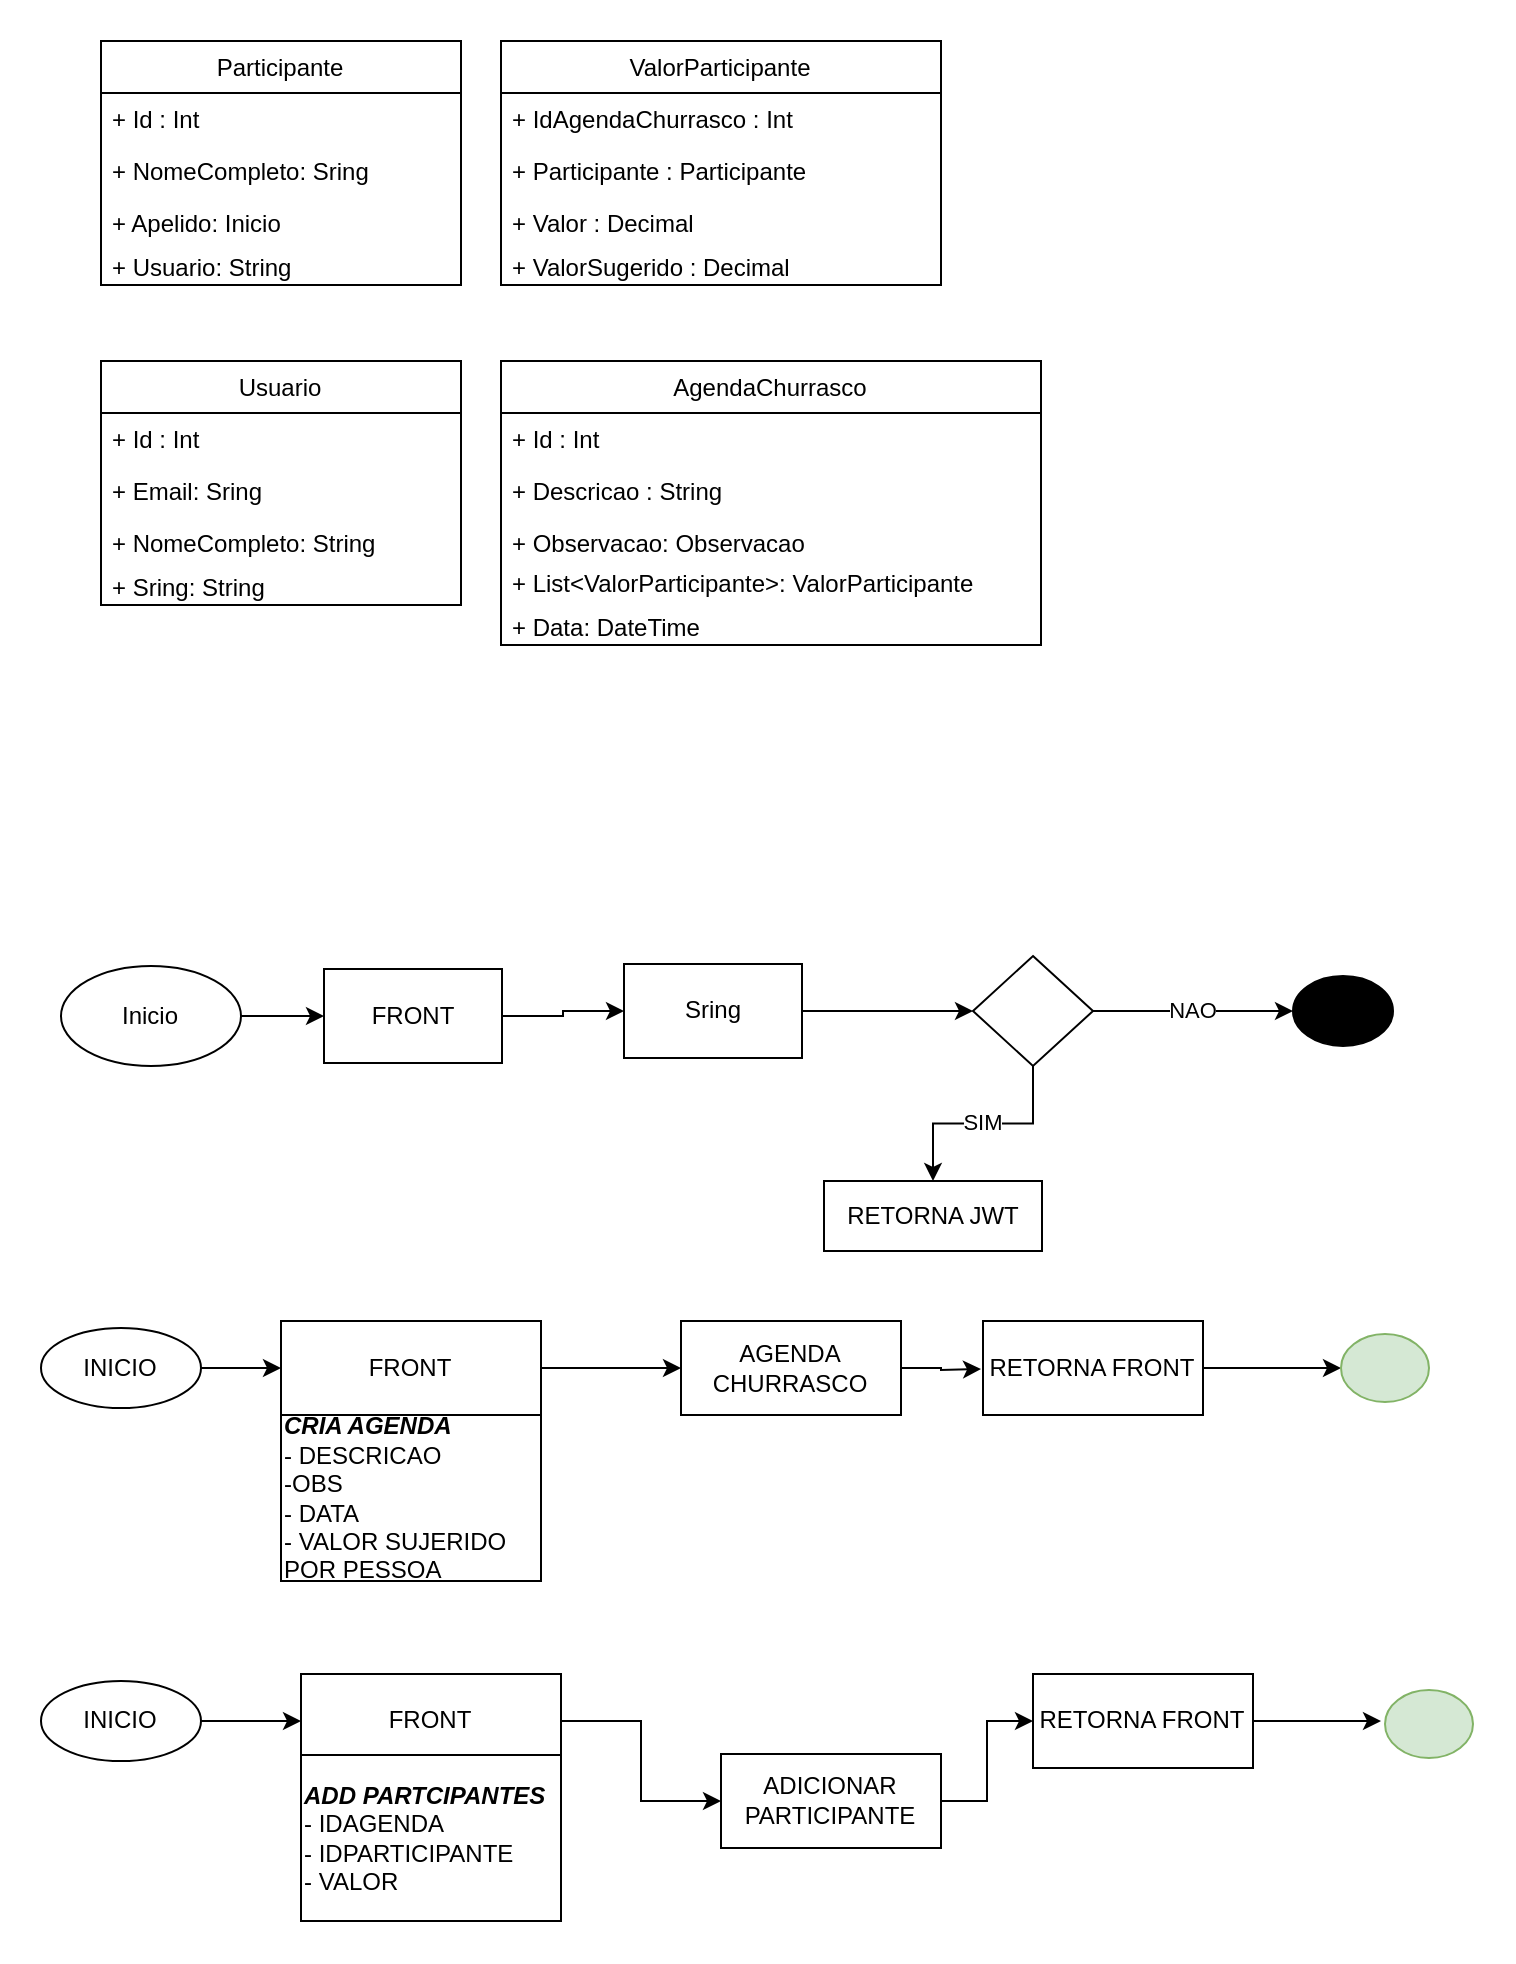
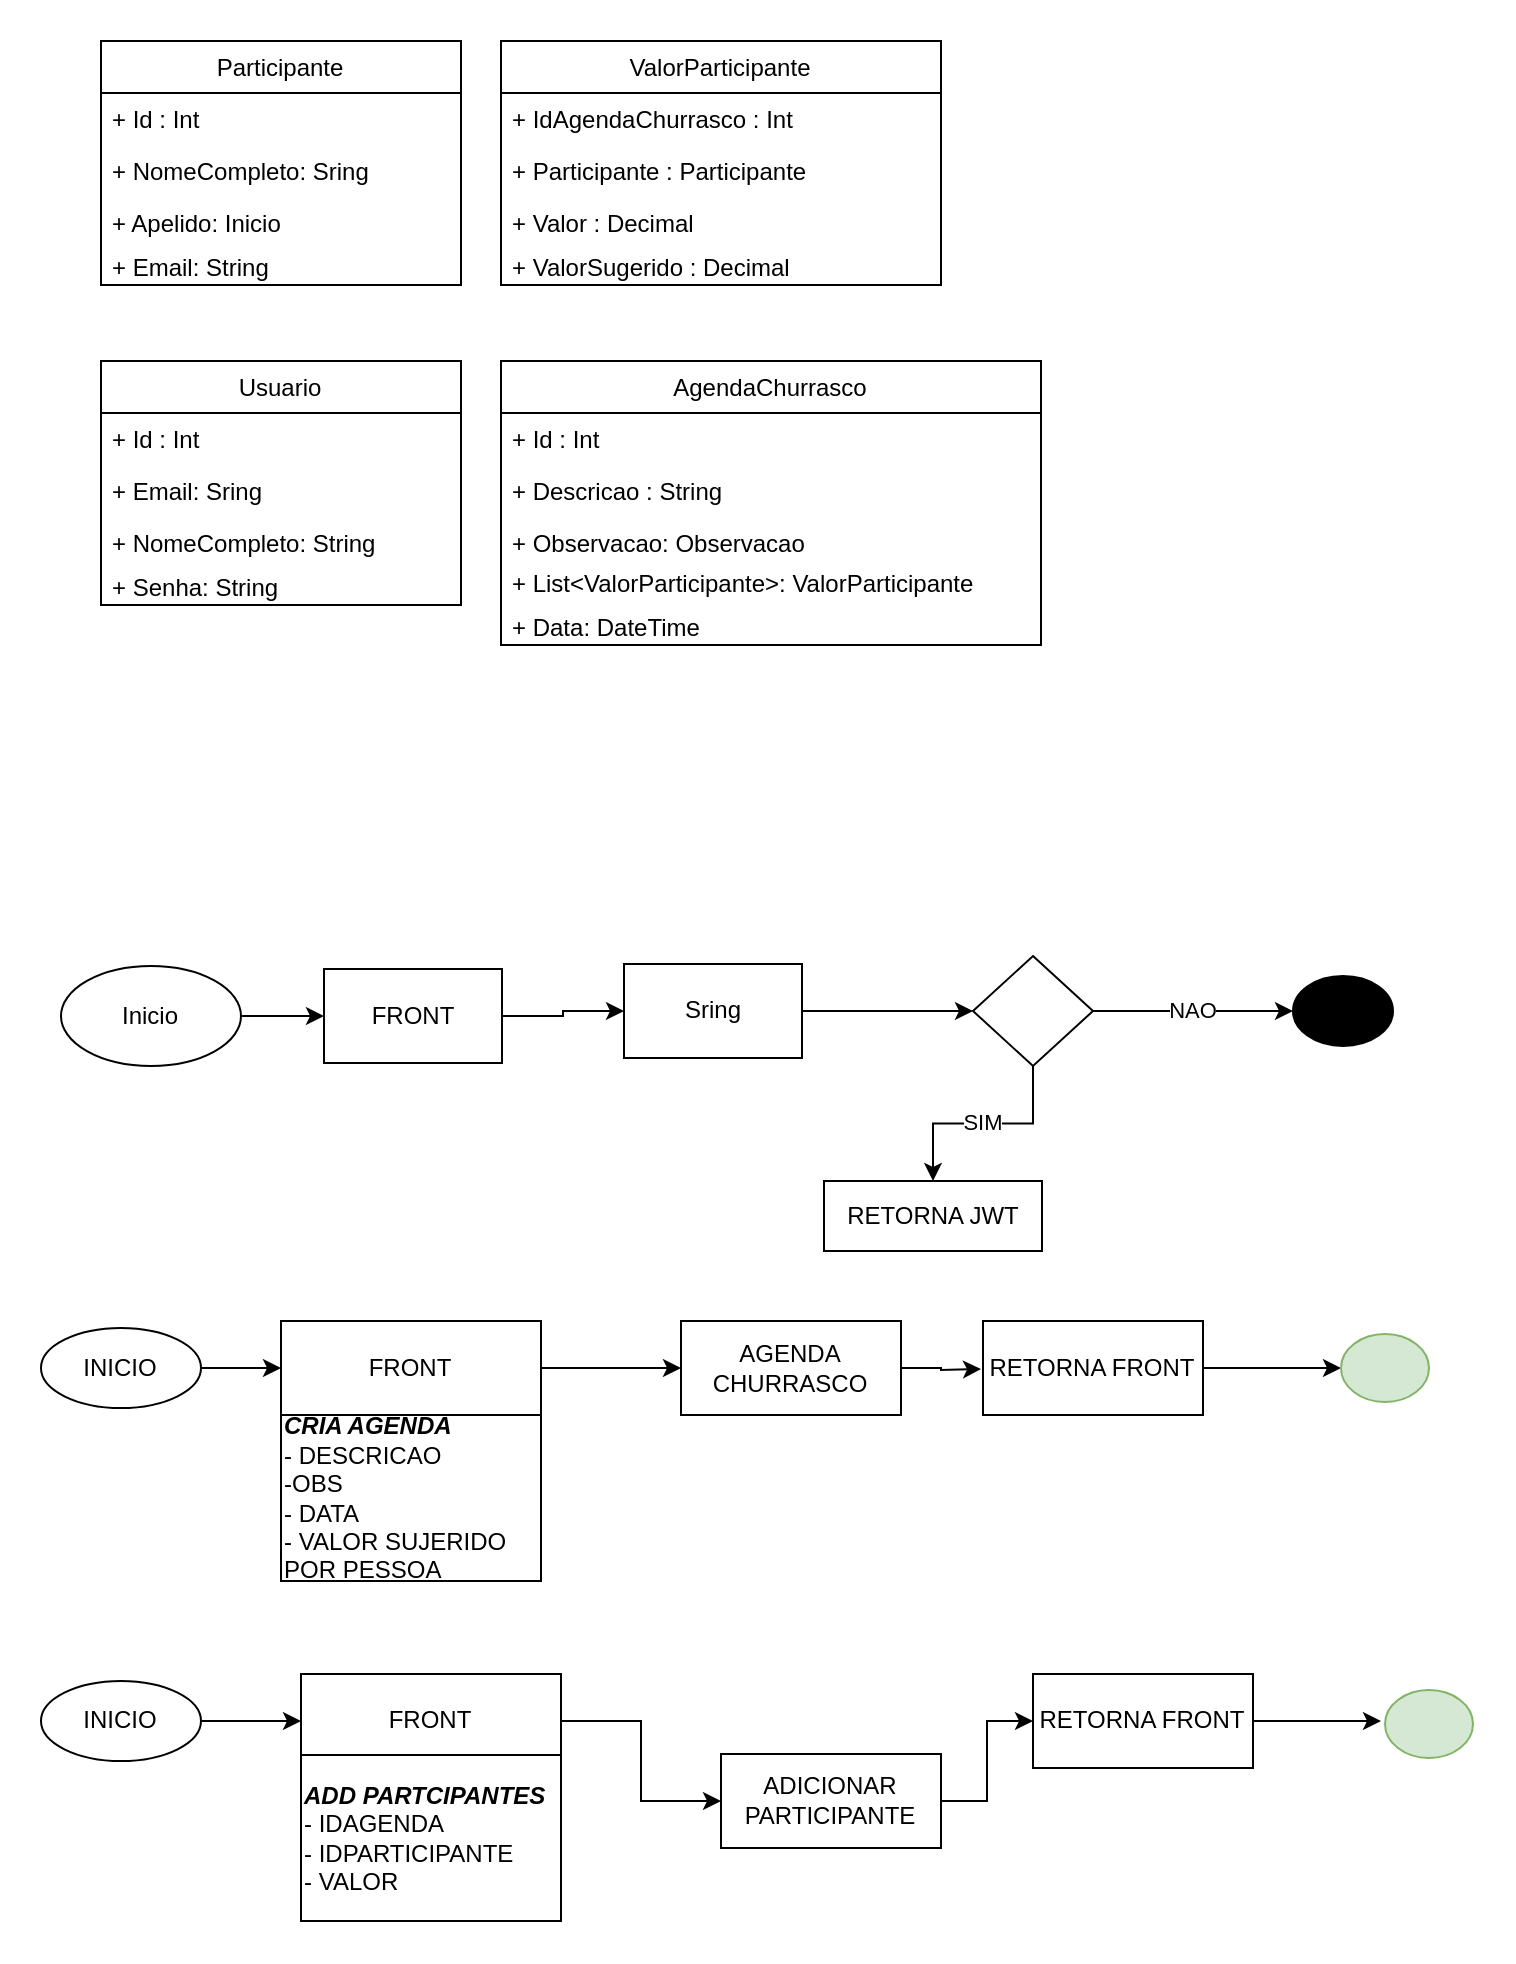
- <mxCell id="11" value="+ Usuario: String" style="text;strokeColor=none;fillColor=none;align=left;verticalAlign=top;spacingLeft=4;spacingRight=4;overflow=hidden;rotatable=0;points=[[0,0.5],[1,0.5]];portConstraint=eastwest;" vertex="1" parent="7"><mxGeometry y="100" width="180" height="22" as="geometry" /></mxCell>
+ <mxCell id="11" value="+ Email: String" style="text;strokeColor=none;fillColor=none;align=left;verticalAlign=top;spacingLeft=4;spacingRight=4;overflow=hidden;rotatable=0;points=[[0,0.5],[1,0.5]];portConstraint=eastwest;" vertex="1" parent="7"><mxGeometry y="100" width="180" height="22" as="geometry" /></mxCell>
- <mxCell id="6" value="+ Sring: String" style="text;strokeColor=none;fillColor=none;align=left;verticalAlign=top;spacingLeft=4;spacingRight=4;overflow=hidden;rotatable=0;points=[[0,0.5],[1,0.5]];portConstraint=eastwest;" vertex="1" parent="2"><mxGeometry y="100" width="180" height="22" as="geometry" /></mxCell>
+ <mxCell id="6" value="+ Senha: String" style="text;strokeColor=none;fillColor=none;align=left;verticalAlign=top;spacingLeft=4;spacingRight=4;overflow=hidden;rotatable=0;points=[[0,0.5],[1,0.5]];portConstraint=eastwest;" vertex="1" parent="2"><mxGeometry y="100" width="180" height="22" as="geometry" /></mxCell>
